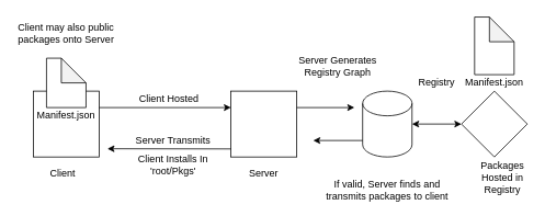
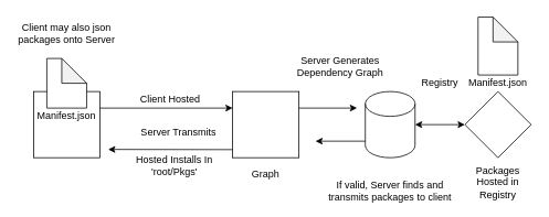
- <mxCell id="3" value="Client may also public packages onto Server" style="text;html=1;strokeColor=none;fillColor=none;align=center;verticalAlign=middle;whiteSpace=wrap;rounded=0;" vertex="1" parent="1"><mxGeometry x="20" y="20" width="120" height="40" as="geometry" /></mxCell>
+ <mxCell id="3" value="Client may also json packages onto Server" style="text;html=1;strokeColor=none;fillColor=none;align=center;verticalAlign=middle;whiteSpace=wrap;rounded=0;" vertex="1" parent="1"><mxGeometry x="20" y="20" width="120" height="40" as="geometry" /></mxCell>
- <mxCell id="20" value="Server Generates Registry Graph" style="text;html=1;strokeColor=none;fillColor=none;align=center;verticalAlign=middle;whiteSpace=wrap;rounded=0;" vertex="1" parent="1"><mxGeometry x="340" y="70" width="140" height="20" as="geometry" /></mxCell>
+ <mxCell id="20" value="Server Generates Dependency Graph" style="text;html=1;strokeColor=none;fillColor=none;align=center;verticalAlign=middle;whiteSpace=wrap;rounded=0;" vertex="1" parent="1"><mxGeometry x="340" y="70" width="140" height="20" as="geometry" /></mxCell>
- <mxCell id="15" value="Server Transmits" style="text;html=1;strokeColor=none;fillColor=none;align=center;verticalAlign=middle;whiteSpace=wrap;rounded=0;" vertex="1" parent="1"><mxGeometry x="160" y="160" width="100" height="20" as="geometry" /></mxCell>
+ <mxCell id="15" value="Server Transmits" style="text;html=1;strokeColor=none;fillColor=none;align=center;verticalAlign=middle;whiteSpace=wrap;rounded=0;" vertex="1" parent="1"><mxGeometry x="165" y="150" width="100" height="20" as="geometry" /></mxCell>
- <mxCell id="16" value="Client Installs In 'root/Pkgs'" style="text;html=1;strokeColor=none;fillColor=none;align=center;verticalAlign=middle;whiteSpace=wrap;rounded=0;" vertex="1" parent="1"><mxGeometry x="145" y="190" width="130" height="20" as="geometry" /></mxCell>
+ <mxCell id="16" value="Hosted Installs In 'root/Pkgs'" style="text;html=1;strokeColor=none;fillColor=none;align=center;verticalAlign=middle;whiteSpace=wrap;rounded=0;" vertex="1" parent="1"><mxGeometry x="145" y="190" width="130" height="20" as="geometry" /></mxCell>
- <mxCell id="10" value="Client" style="text;html=1;strokeColor=none;fillColor=none;align=center;verticalAlign=middle;whiteSpace=wrap;rounded=0;" vertex="1" parent="1"><mxGeometry x="56" y="200" width="40" height="20" as="geometry" /></mxCell>
- <mxCell id="24" value="Server" style="text;html=1;strokeColor=none;fillColor=none;align=center;verticalAlign=middle;whiteSpace=wrap;rounded=0;" vertex="1" parent="1"><mxGeometry x="300" y="200" width="40" height="20" as="geometry" /></mxCell>
+ <mxCell id="24" value="Graph" style="text;html=1;strokeColor=none;fillColor=none;align=center;verticalAlign=middle;whiteSpace=wrap;rounded=0;" vertex="1" parent="1"><mxGeometry x="300" y="200" width="40" height="20" as="geometry" /></mxCell>
- <mxCell id="18" value="Packages Hosted in Registry" style="text;html=1;strokeColor=none;fillColor=none;align=center;verticalAlign=middle;whiteSpace=wrap;rounded=0;" vertex="1" parent="1"><mxGeometry x="590" y="205" width="40" height="20" as="geometry" /></mxCell>
+ <mxCell id="18" value="Packages Hosted in Registry" style="text;html=1;strokeColor=none;fillColor=none;align=center;verticalAlign=middle;whiteSpace=wrap;rounded=0;" vertex="1" parent="1"><mxGeometry x="580" y="210" width="40" height="20" as="geometry" /></mxCell>
